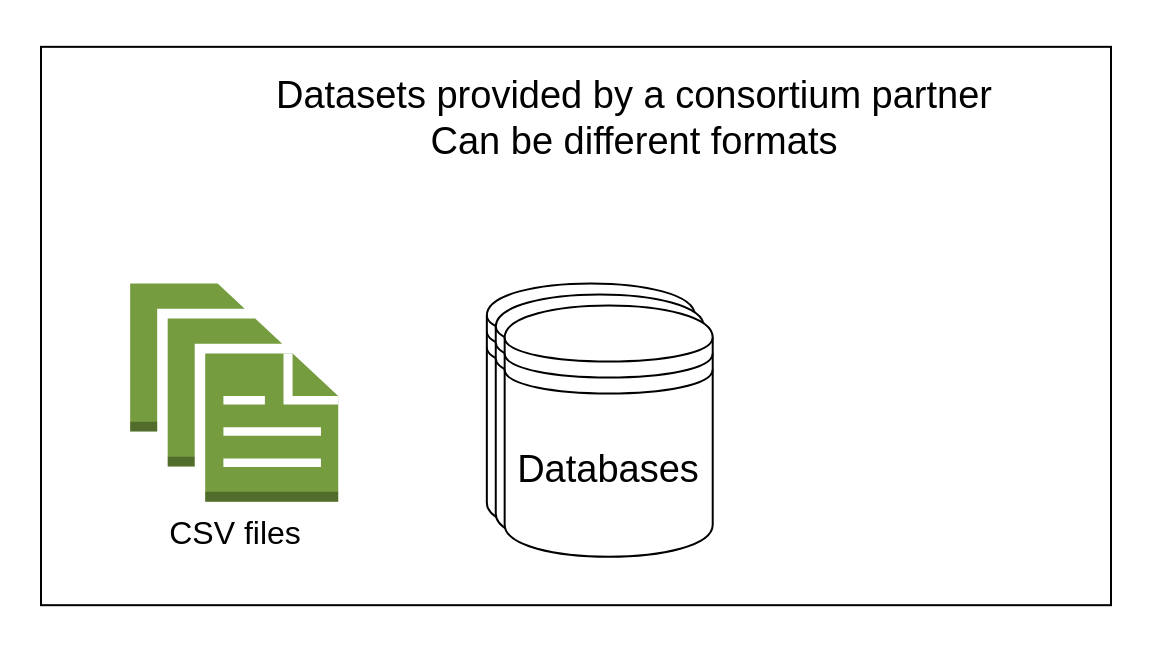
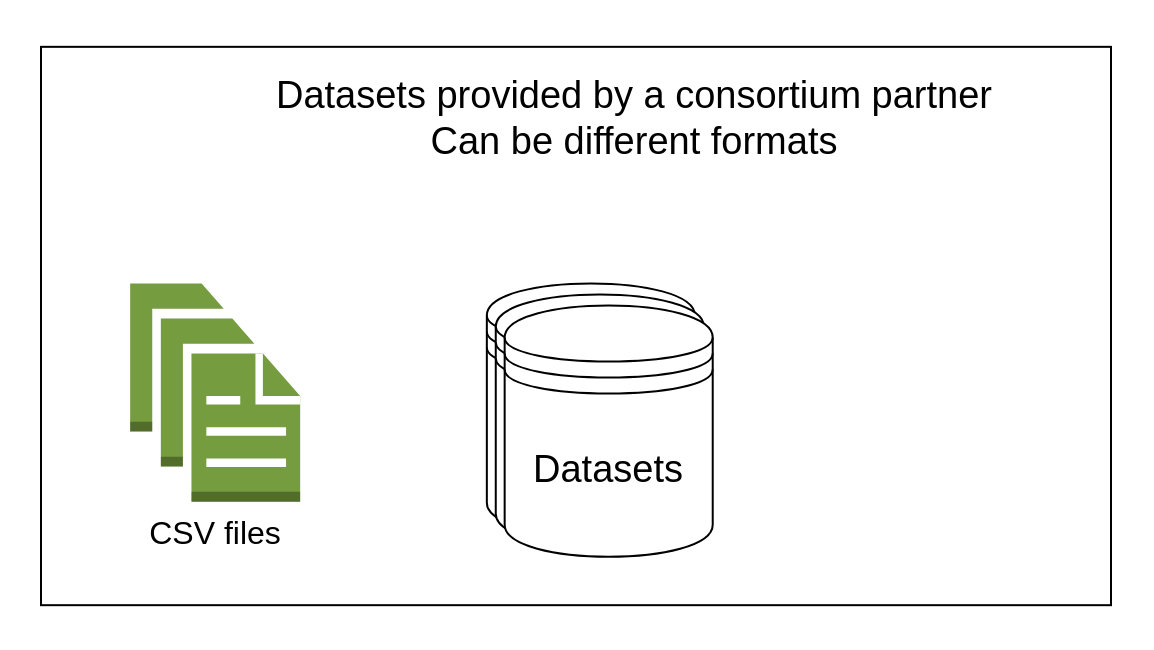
- <mxCell id="4" value="&lt;font style=&quot;font-size: 16px;&quot;&gt;CSV files&lt;/font&gt;" style="outlineConnect=0;dashed=0;verticalLabelPosition=bottom;verticalAlign=top;align=center;html=1;shape=mxgraph.aws3.documents;fillColor=#759C3E;gradientColor=none;" vertex="1" parent="2"><mxGeometry x="44.583" y="121.203" width="104.028" height="109.115" as="geometry" /></mxCell>
+ <mxCell id="4" value="&lt;font style=&quot;font-size: 16px;&quot;&gt;CSV files&lt;/font&gt;" style="outlineConnect=0;dashed=0;verticalLabelPosition=bottom;verticalAlign=top;align=center;html=1;shape=mxgraph.aws3.documents;fillColor=#759C3E;gradientColor=none;" vertex="1" parent="2"><mxGeometry x="44.583" y="121.203" width="85" height="109.115" as="geometry" /></mxCell>
- <mxCell id="9" value="&lt;font style=&quot;font-size: 19px;&quot;&gt;Databases&lt;/font&gt;" style="shape=datastore;whiteSpace=wrap;html=1;" vertex="1" parent="6"><mxGeometry x="8.917" y="11.041" width="104.028" height="125.628" as="geometry" /></mxCell>
+ <mxCell id="9" value="&lt;font style=&quot;font-size: 19px;&quot;&gt;Datasets&lt;/font&gt;" style="shape=datastore;whiteSpace=wrap;html=1;" vertex="1" parent="6"><mxGeometry x="8.917" y="11.041" width="104.028" height="125.628" as="geometry" /></mxCell>
